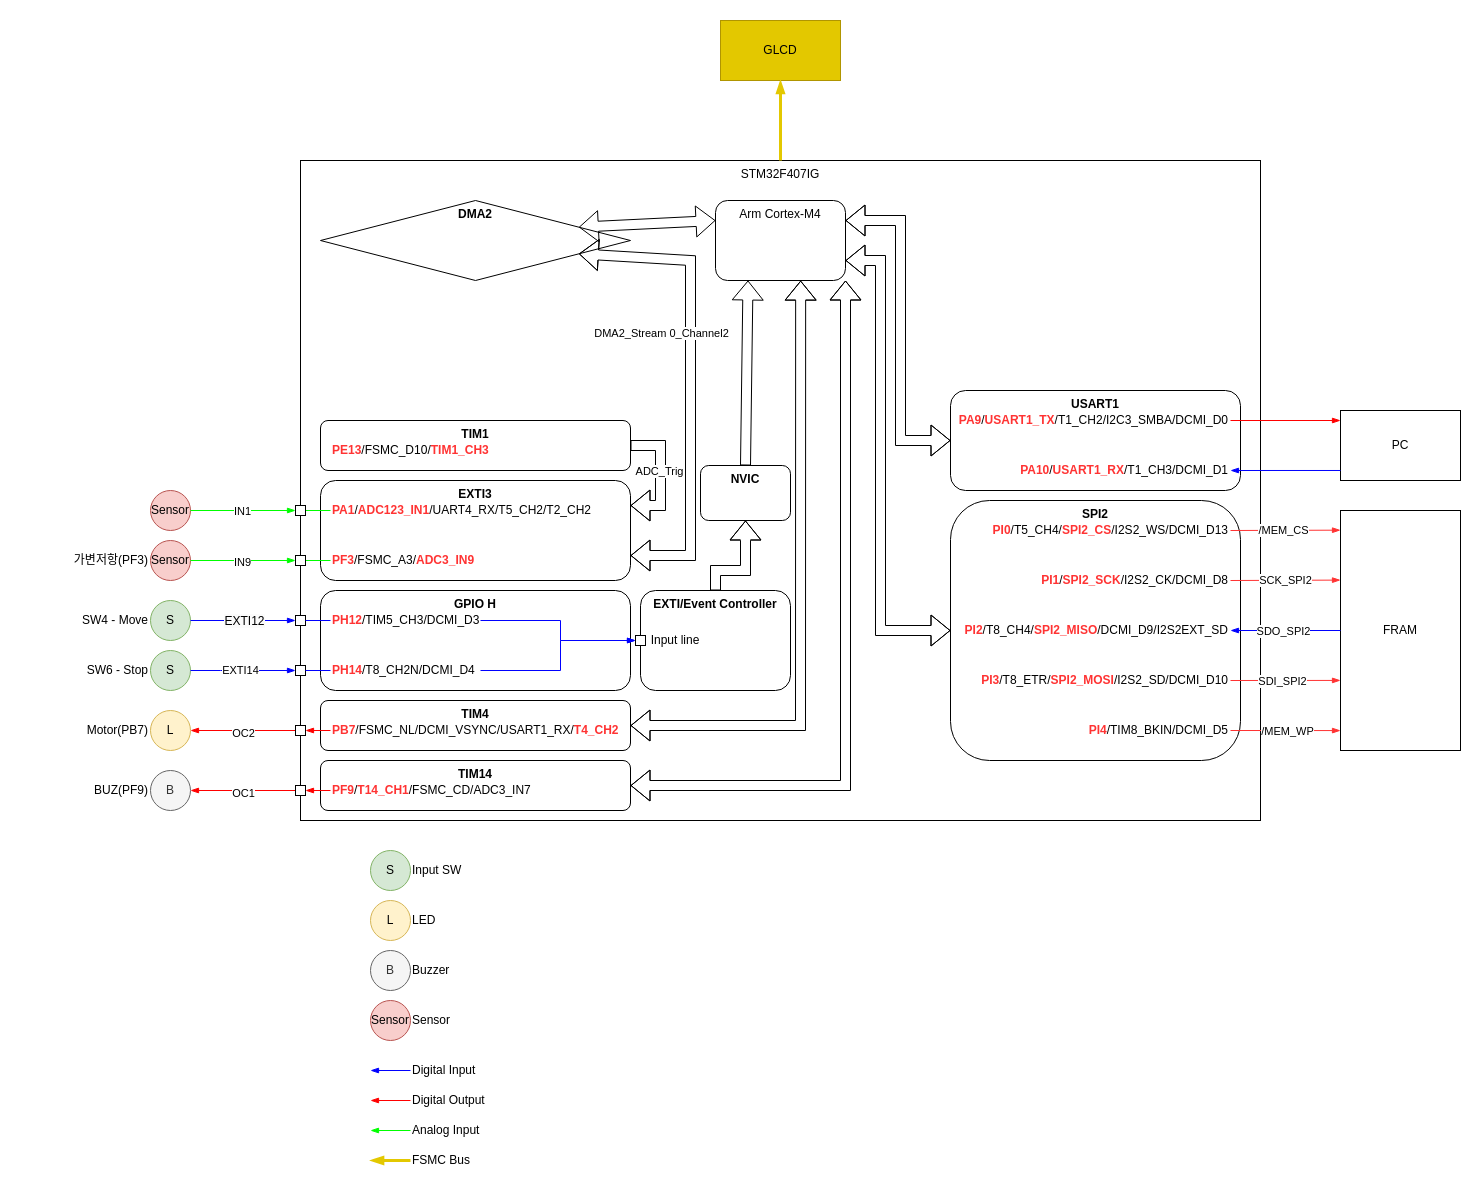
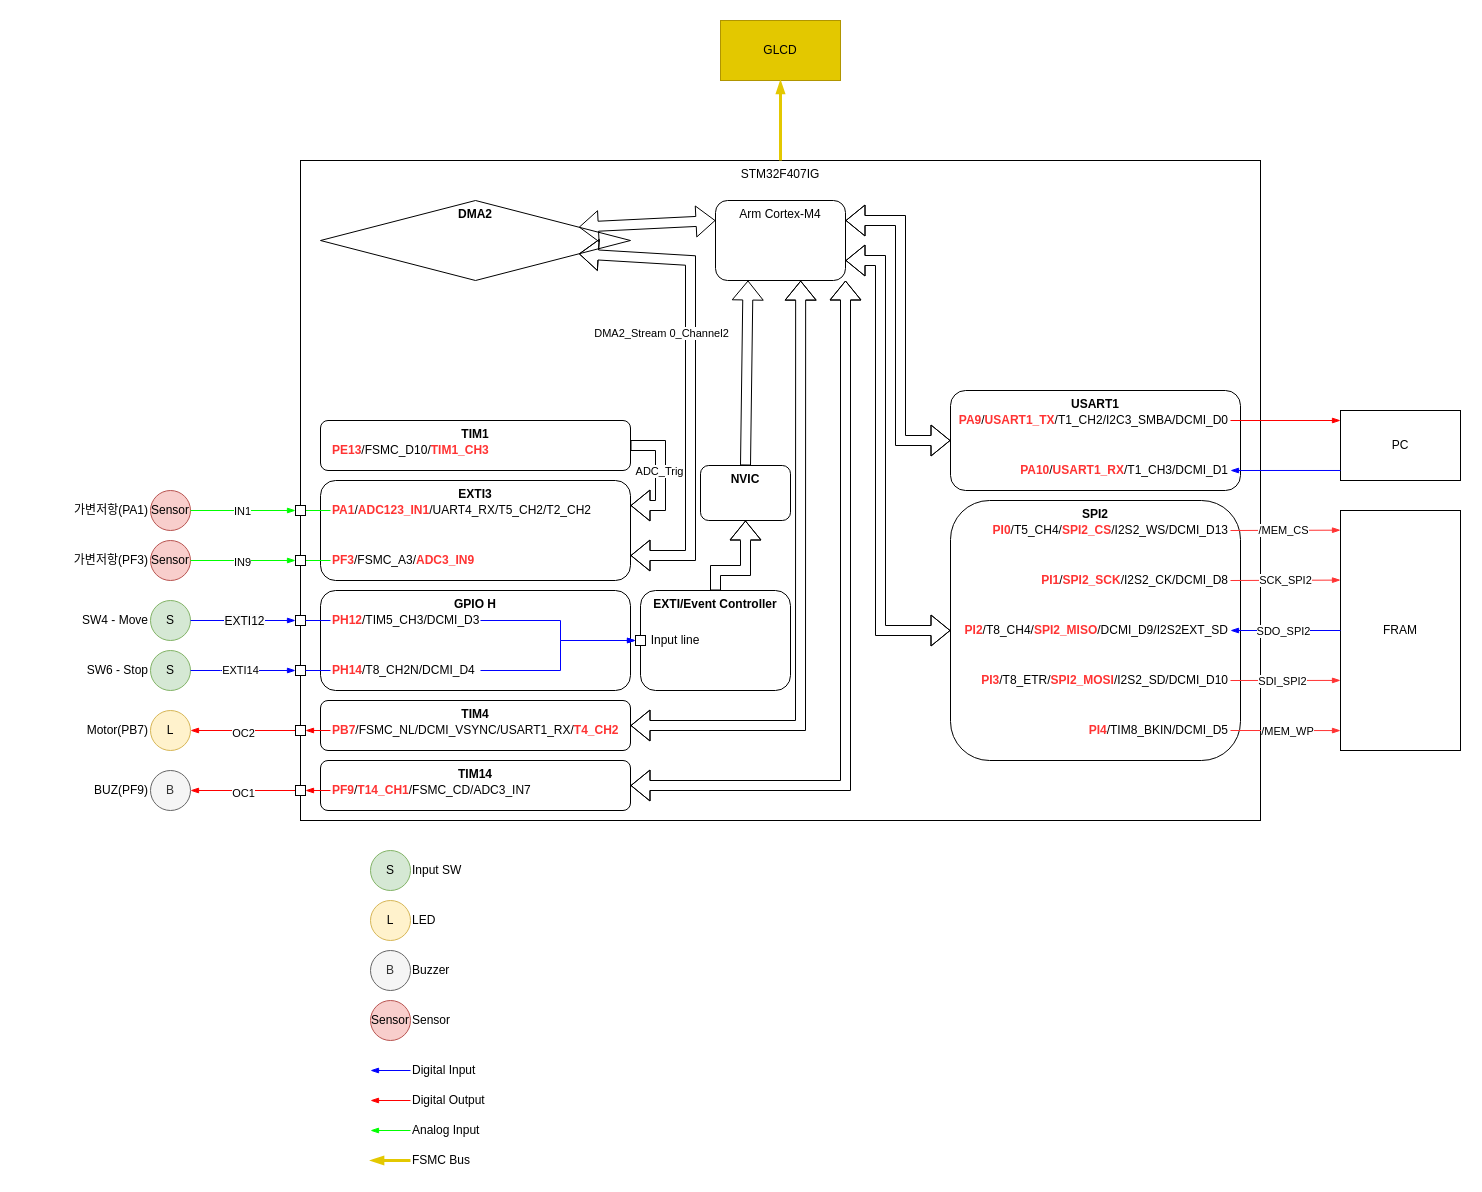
+ <mxCell id="28" value="가변저항(PA1)" style="text;html=1;align=right;verticalAlign=middle;whiteSpace=wrap;rounded=0;" parent="1" vertex="1"><mxGeometry x="20" y="495" width="130" height="30" as="geometry" /></mxCell>
